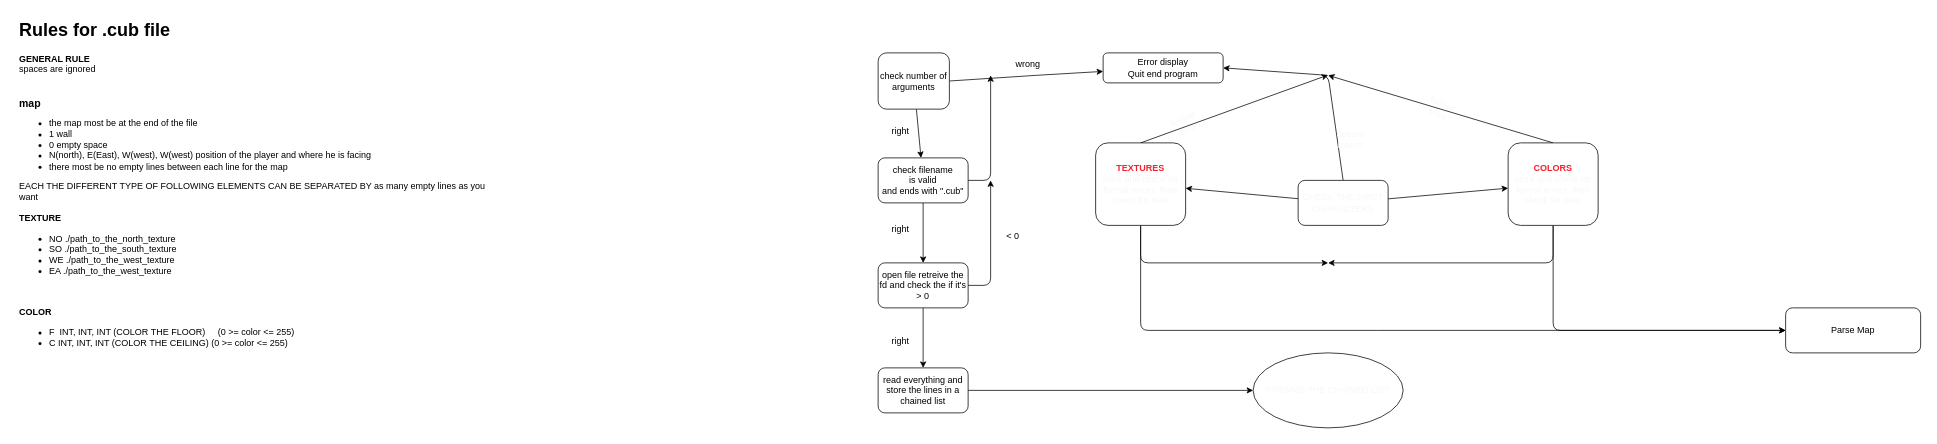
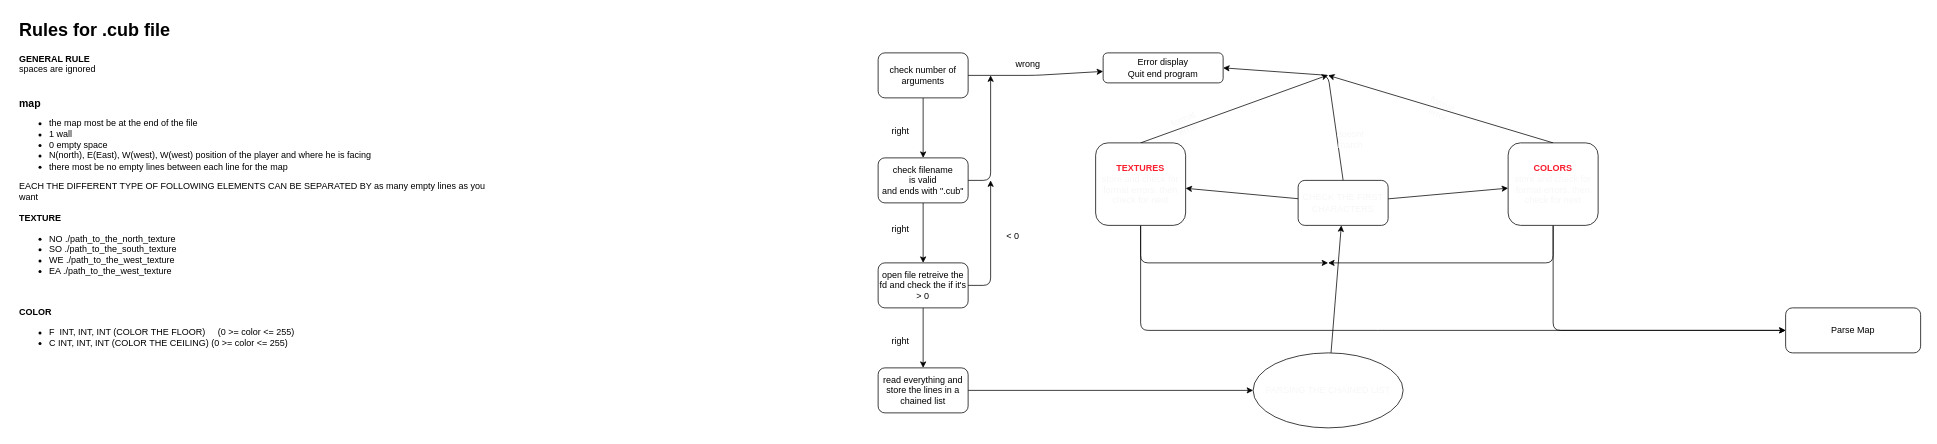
- <mxCell id="4" value="check number of arguments" style="rounded=1;whiteSpace=wrap;html=1;" parent="1" vertex="1"><mxGeometry x="1170" y="70" width="95" height="75" as="geometry" /></mxCell>
+ <mxCell id="4" value="check number of arguments" style="rounded=1;whiteSpace=wrap;html=1;" parent="1" vertex="1"><mxGeometry x="1170" y="70" width="120" height="60" as="geometry" /></mxCell>
+ <mxCell id="20" value="" style="edgeStyle=none;html=1;fontColor=#f8f7f7;" parent="1" source="21" target="25" edge="1"><mxGeometry relative="1" as="geometry" /></mxCell>
